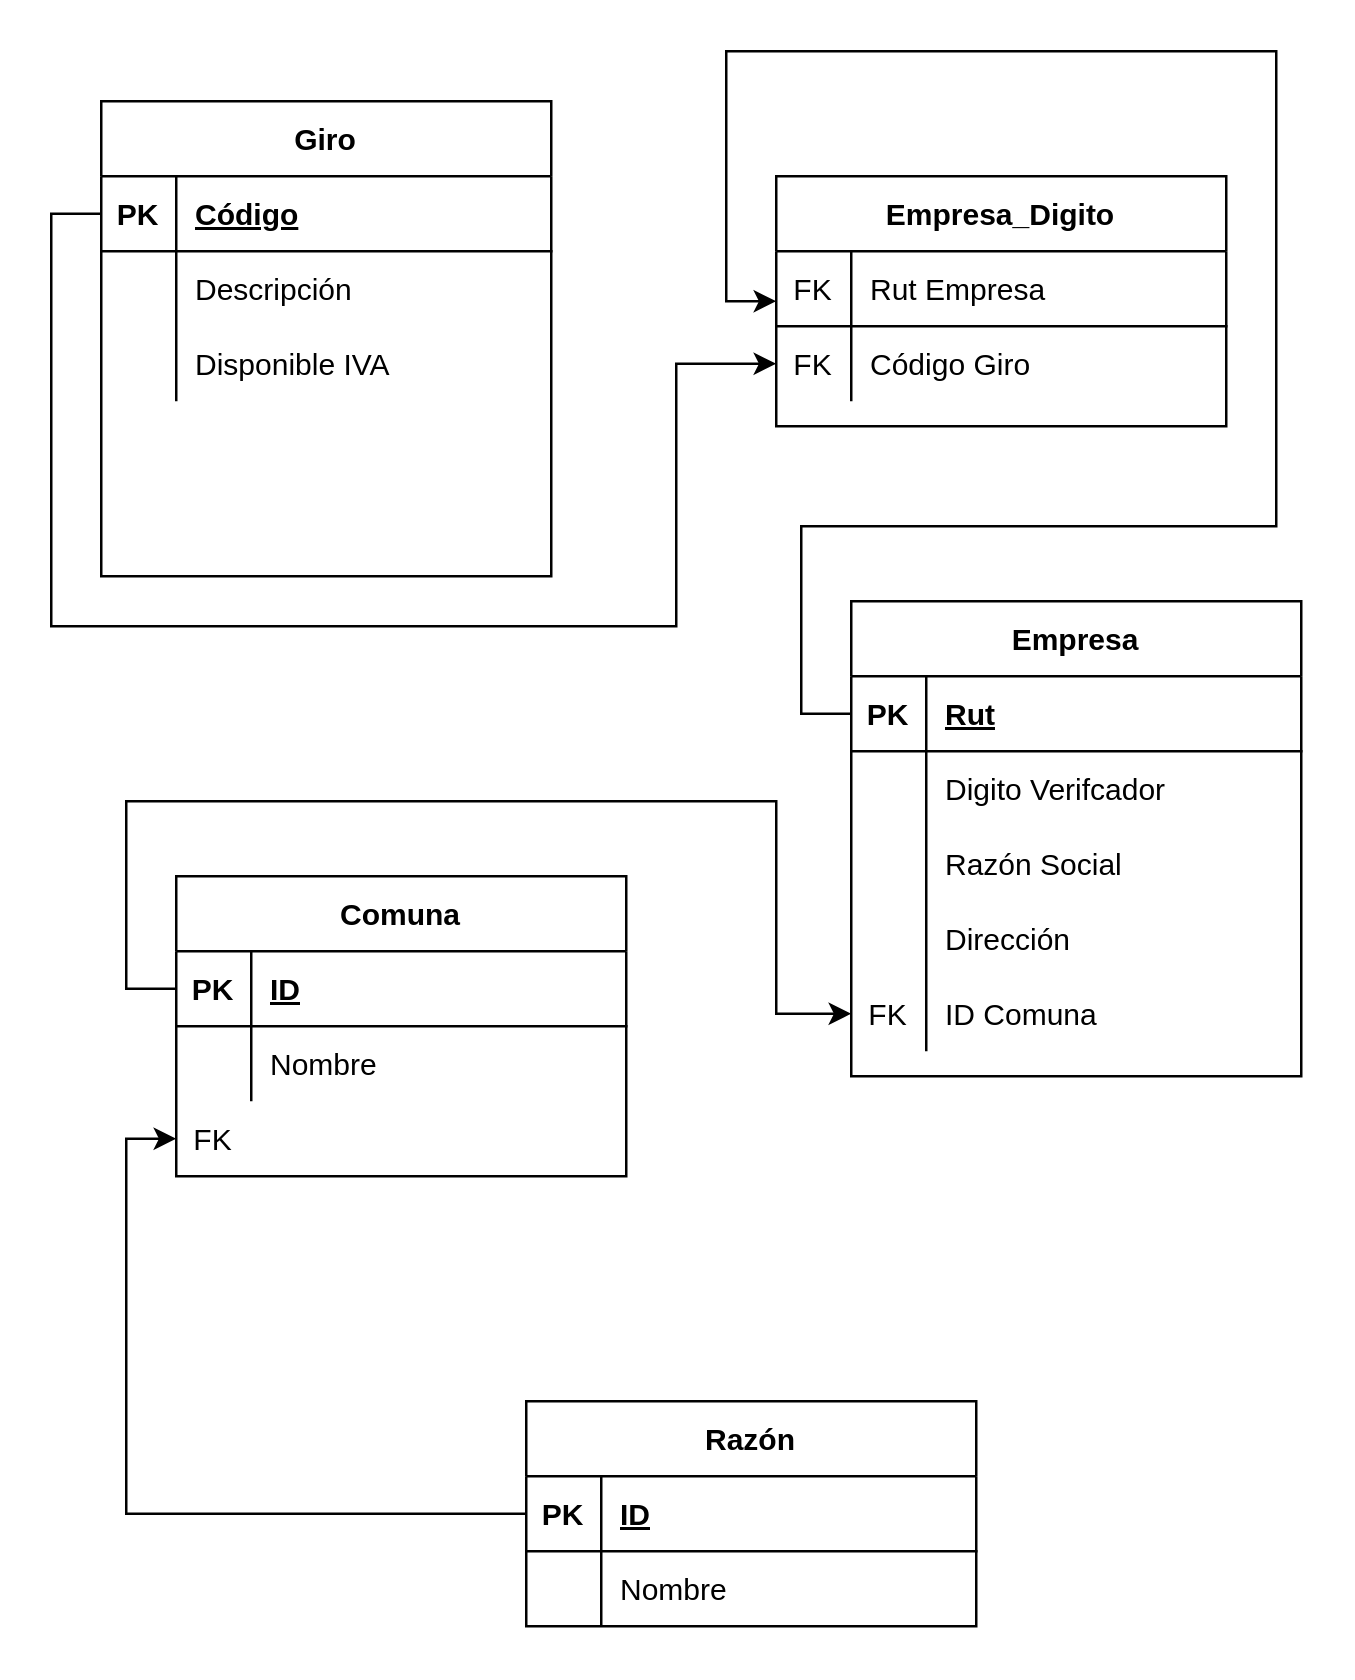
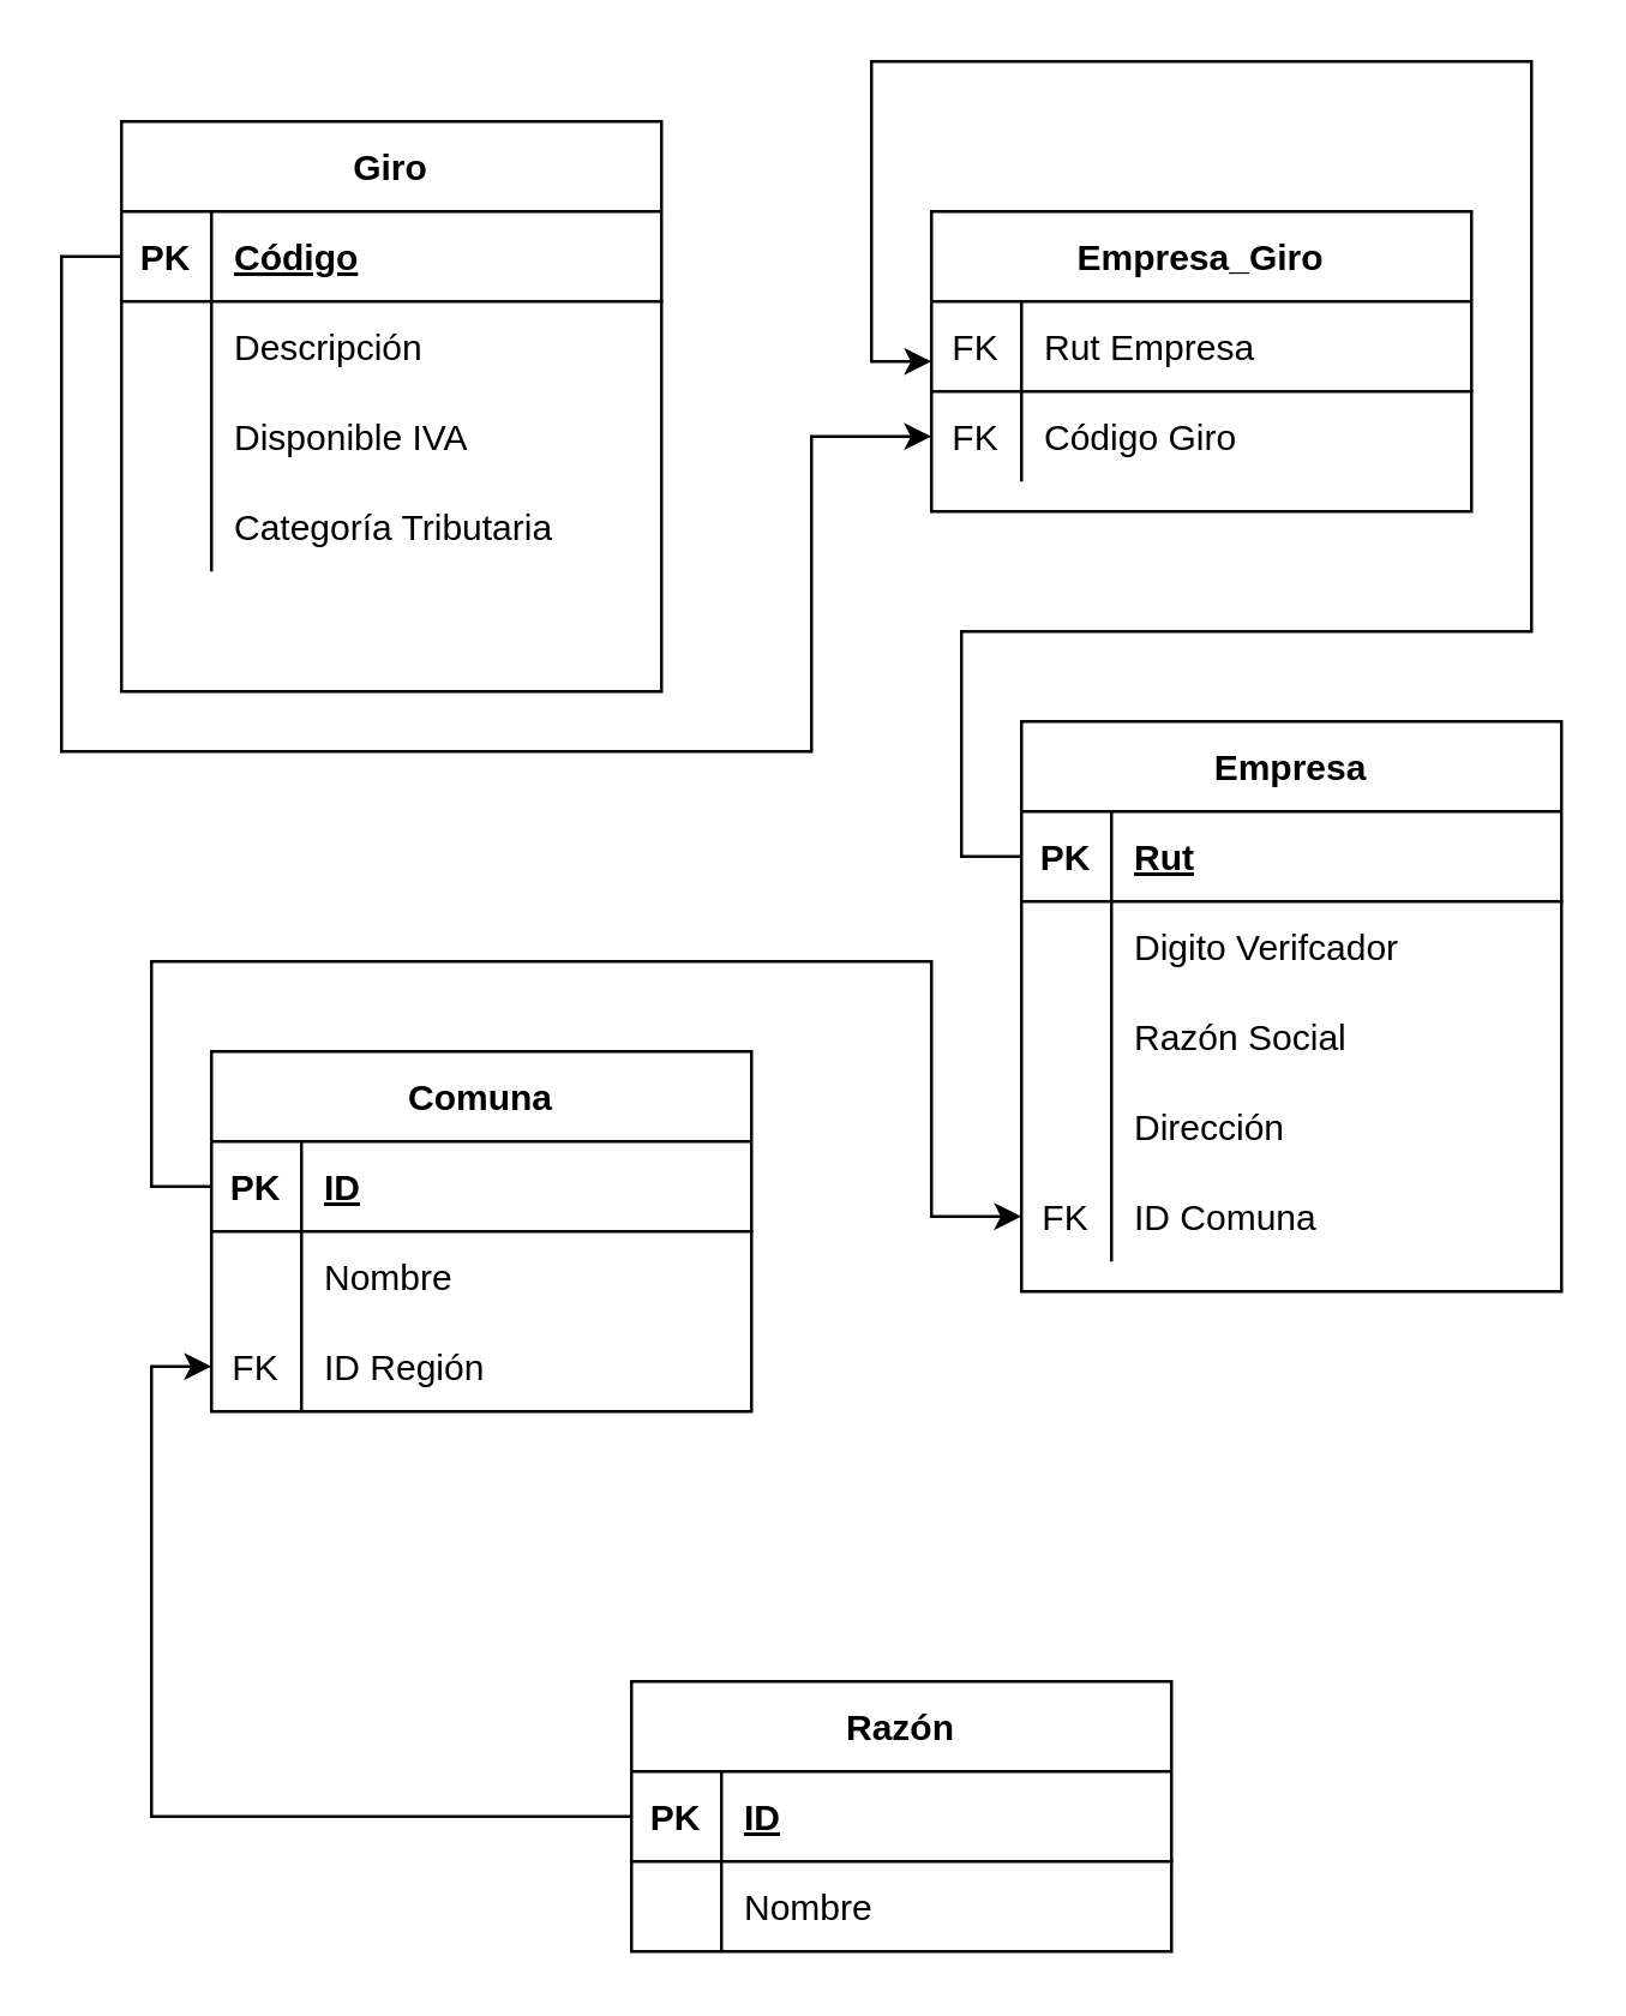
- <mxCell id="52" value="Empresa_Digito" style="shape=table;startSize=30;container=1;collapsible=1;childLayout=tableLayout;fixedRows=1;rowLines=0;fontStyle=1;align=center;resizeLast=1;glass=0;sketch=0;pointerEvents=1;strokeWidth=1;" parent="1" vertex="1"><mxGeometry x="310" y="70" width="180" height="100" as="geometry" /></mxCell>
+ <mxCell id="52" value="Empresa_Giro" style="shape=table;startSize=30;container=1;collapsible=1;childLayout=tableLayout;fixedRows=1;rowLines=0;fontStyle=1;align=center;resizeLast=1;glass=0;sketch=0;pointerEvents=1;strokeWidth=1;" parent="1" vertex="1"><mxGeometry x="310" y="70" width="180" height="100" as="geometry" /></mxCell>
+ <mxCell id="49" value="Categoría Tributaria" style="shape=partialRectangle;connectable=0;fillColor=none;top=0;left=0;bottom=0;right=0;align=left;spacingLeft=6;overflow=hidden;" parent="47" vertex="1"><mxGeometry x="30" width="150" height="30" as="geometry" /></mxCell>
+ <mxCell id="27" value="ID Región" style="shape=partialRectangle;connectable=0;fillColor=none;top=0;left=0;bottom=0;right=0;align=left;spacingLeft=6;fontStyle=0;overflow=hidden;" parent="25" vertex="1"><mxGeometry x="30" width="150" height="30" as="geometry" /></mxCell>
